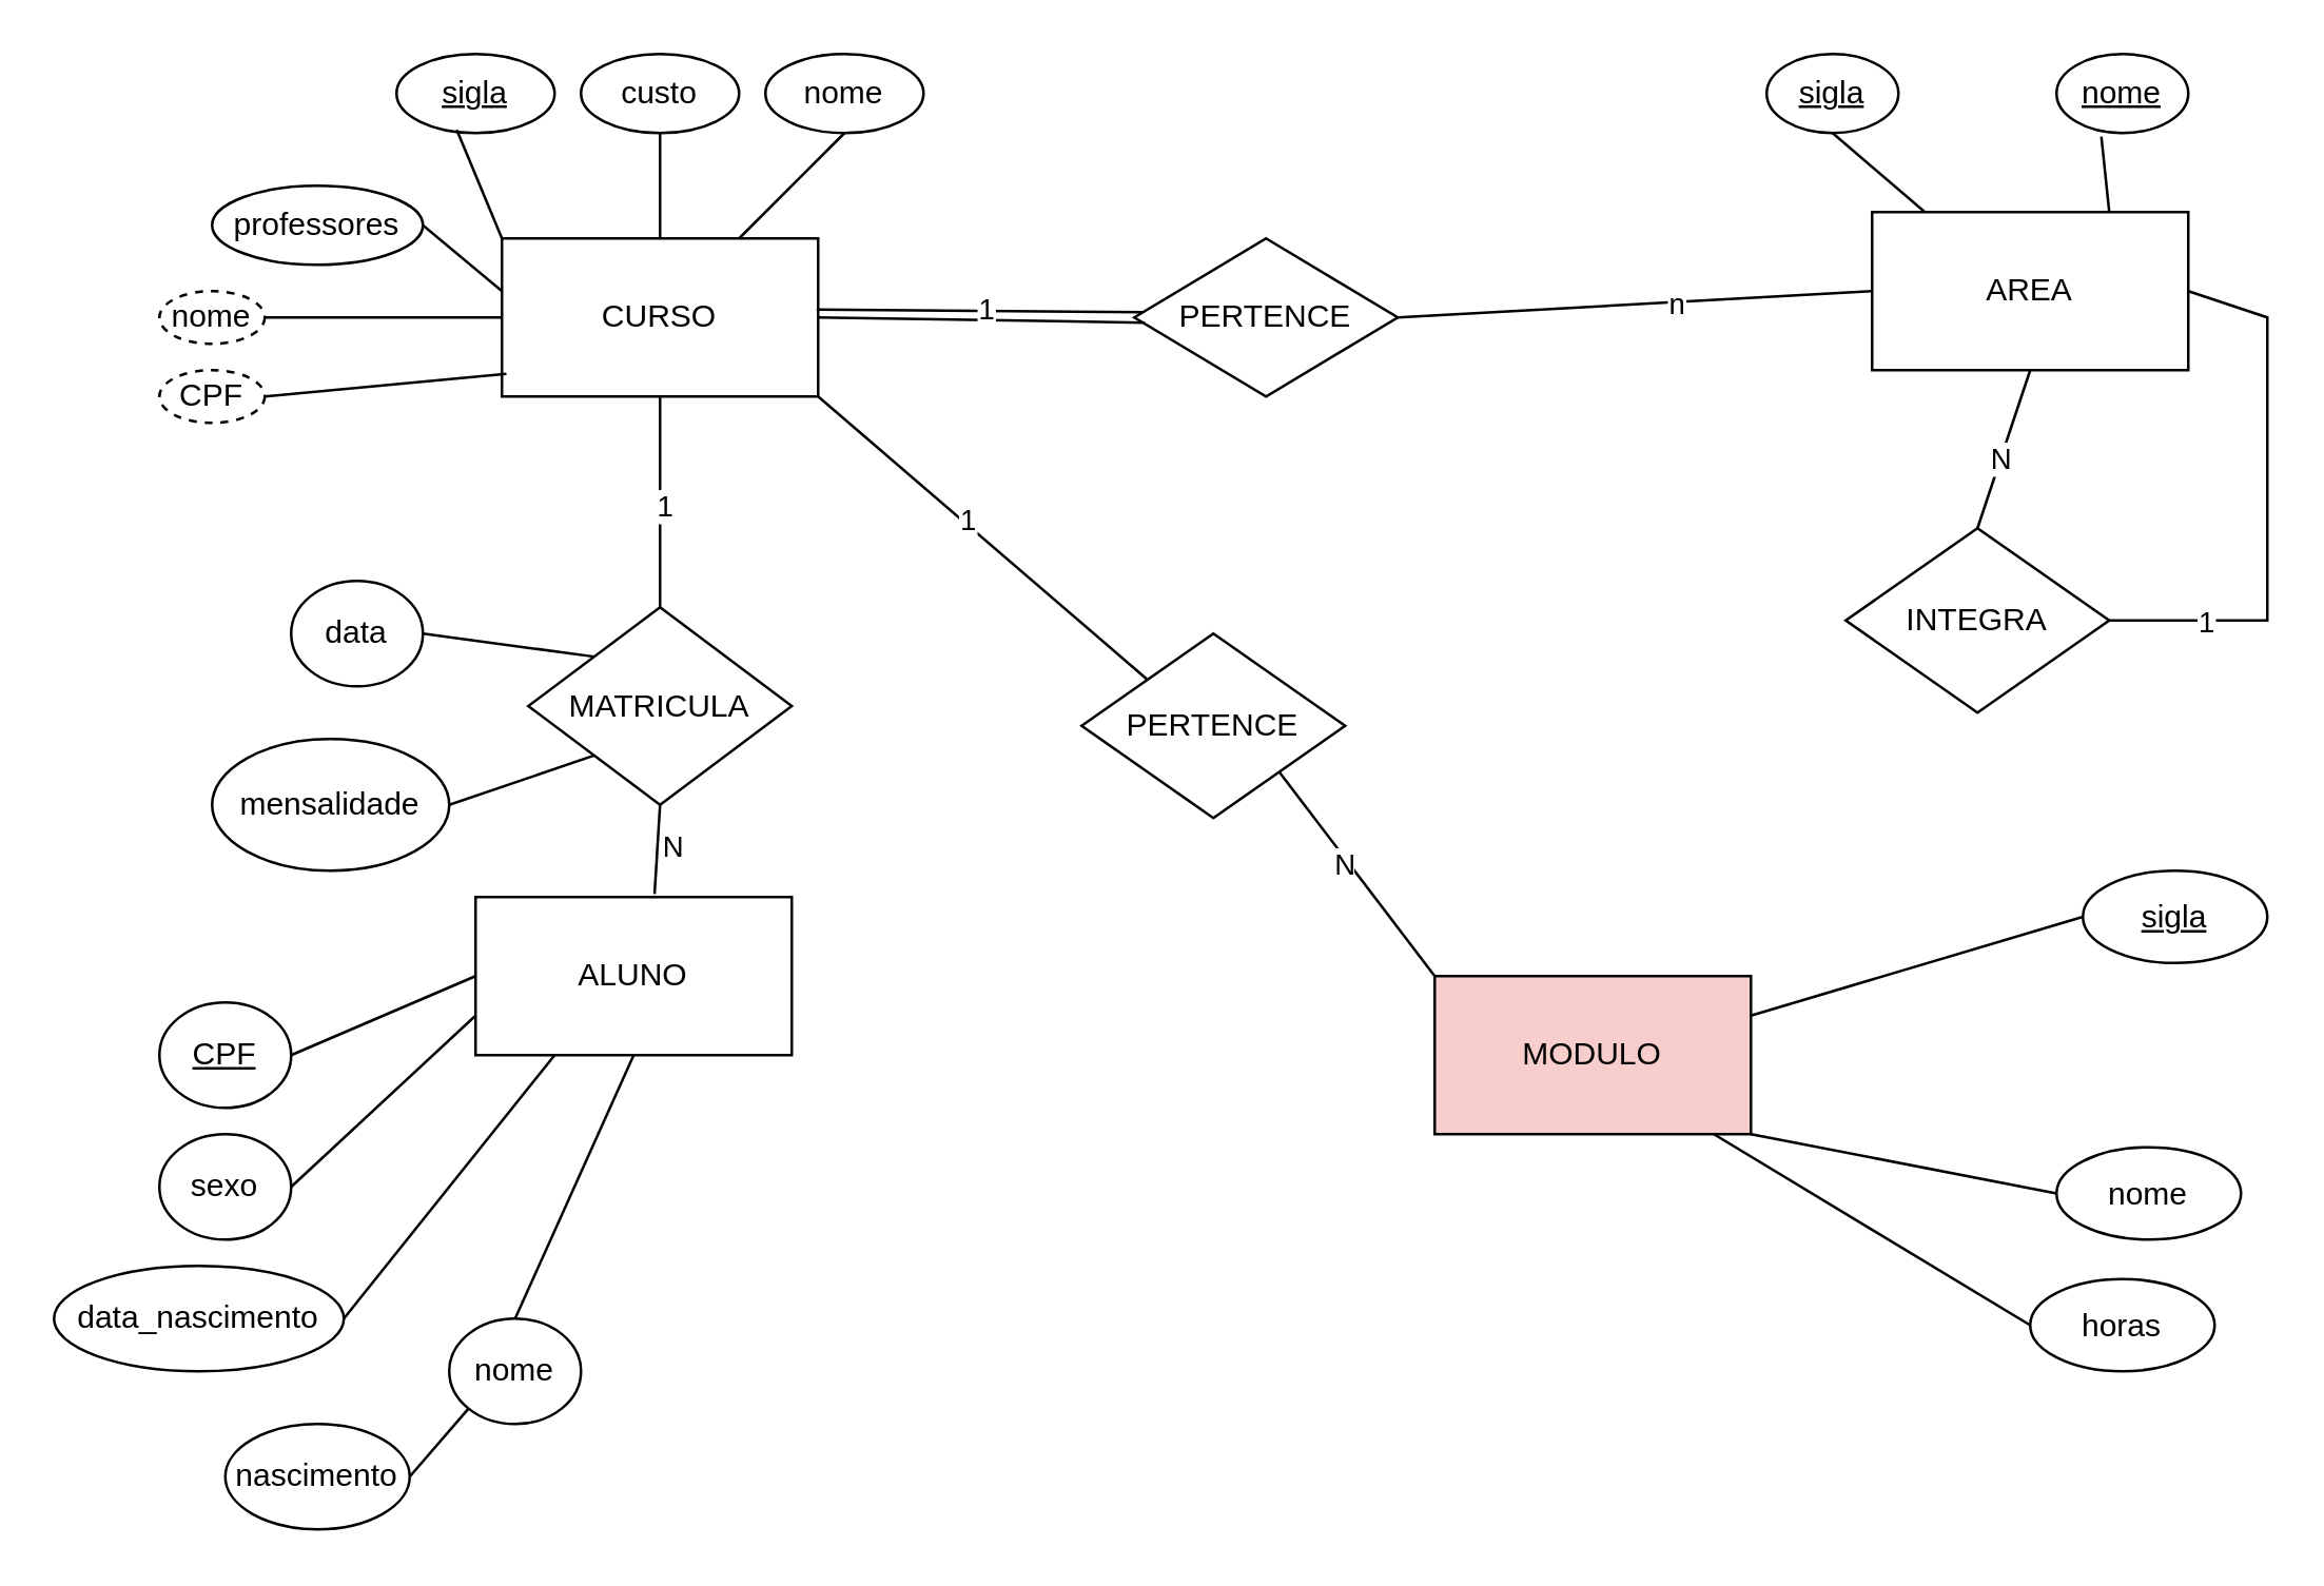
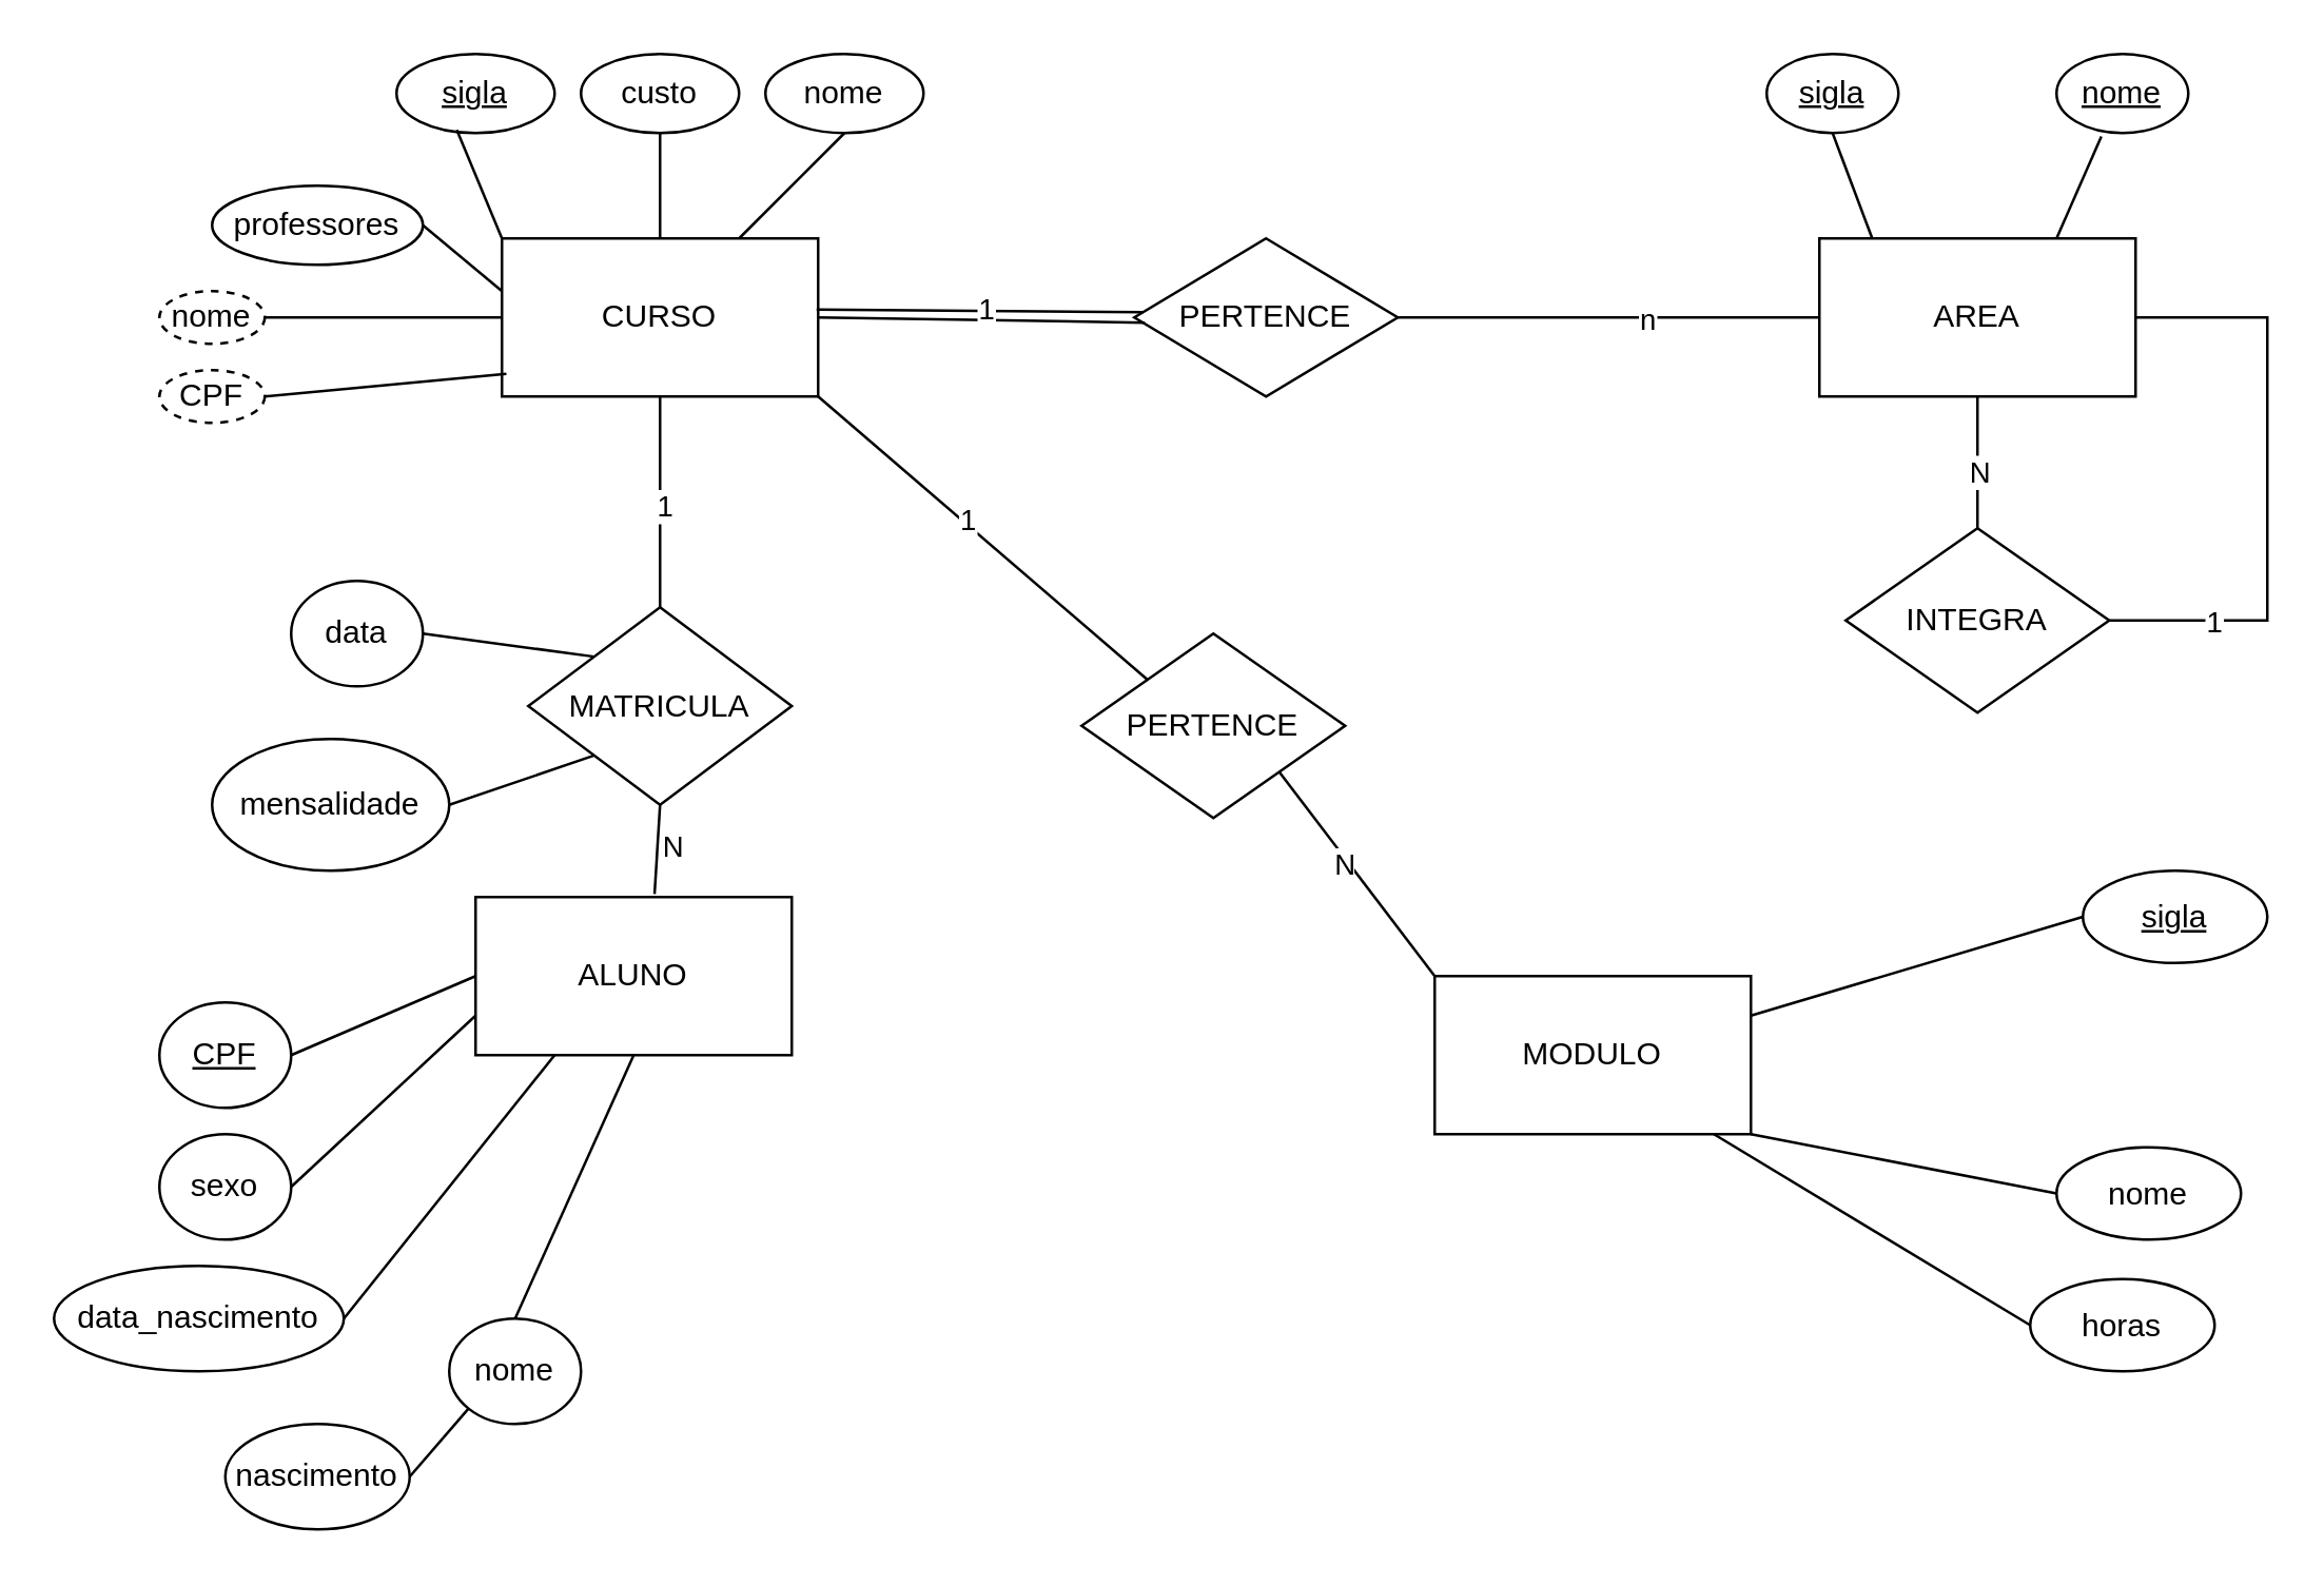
- <mxCell id="4" value="AREA" style="rounded=0;whiteSpace=wrap;html=1;" vertex="1" parent="1"><mxGeometry x="710" y="80" width="120" height="60" as="geometry" /></mxCell>
+ <mxCell id="4" value="AREA" style="rounded=0;whiteSpace=wrap;html=1;" vertex="1" parent="1"><mxGeometry x="690" y="90" width="120" height="60" as="geometry" /></mxCell>
- <mxCell id="51" value="MODULO" style="rounded=0;whiteSpace=wrap;html=1;fillColor=#f8cecc;" vertex="1" parent="1"><mxGeometry x="544" y="370" width="120" height="60" as="geometry" /></mxCell>
+ <mxCell id="51" value="MODULO" style="rounded=0;whiteSpace=wrap;html=1;" vertex="1" parent="1"><mxGeometry x="544" y="370" width="120" height="60" as="geometry" /></mxCell>
